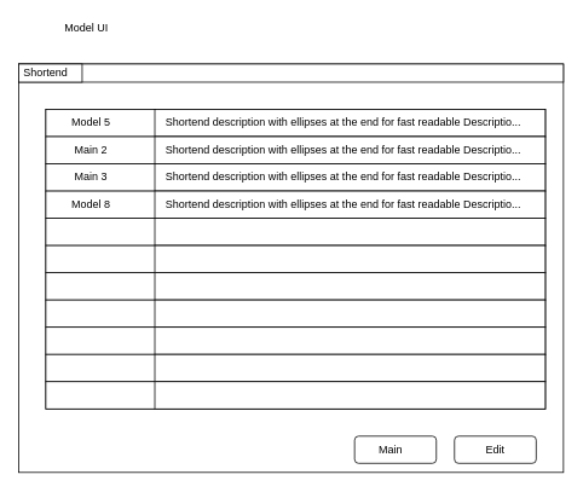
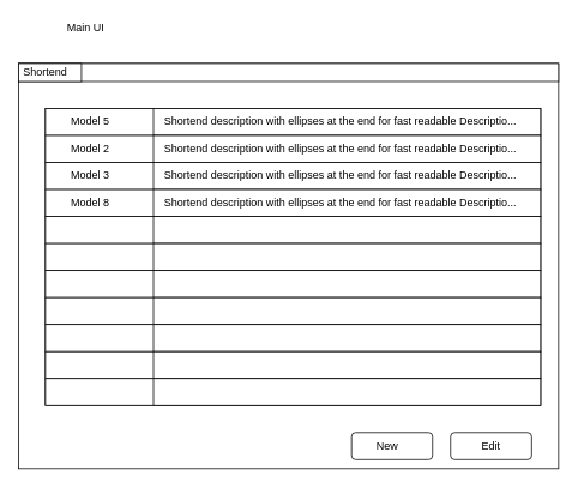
- <mxCell id="3" value="Model UI" style="text;html=1;strokeColor=none;fillColor=none;align=center;verticalAlign=middle;whiteSpace=wrap;rounded=0;" vertex="1" parent="1"><mxGeometry x="60" y="20" width="70" height="20" as="geometry" /></mxCell>
+ <mxCell id="3" value="Main UI" style="text;html=1;strokeColor=none;fillColor=none;align=center;verticalAlign=middle;whiteSpace=wrap;rounded=0;" vertex="1" parent="1"><mxGeometry x="60" y="20" width="70" height="20" as="geometry" /></mxCell>
- <mxCell id="32" value="Main 2" style="text;html=1;strokeColor=none;fillColor=none;align=center;verticalAlign=middle;whiteSpace=wrap;rounded=0;" vertex="1" parent="1"><mxGeometry x="60" y="155" width="80" height="20" as="geometry" /></mxCell>
+ <mxCell id="32" value="Model 2" style="text;html=1;strokeColor=none;fillColor=none;align=center;verticalAlign=middle;whiteSpace=wrap;rounded=0;" vertex="1" parent="1"><mxGeometry x="60" y="155" width="80" height="20" as="geometry" /></mxCell>
- <mxCell id="33" value="Main 3" style="text;html=1;strokeColor=none;fillColor=none;align=center;verticalAlign=middle;whiteSpace=wrap;rounded=0;" vertex="1" parent="1"><mxGeometry x="60" y="185" width="80" height="20" as="geometry" /></mxCell>
+ <mxCell id="33" value="Model 3" style="text;html=1;strokeColor=none;fillColor=none;align=center;verticalAlign=middle;whiteSpace=wrap;rounded=0;" vertex="1" parent="1"><mxGeometry x="60" y="185" width="80" height="20" as="geometry" /></mxCell>
- <mxCell id="41" value="Main" style="text;html=1;strokeColor=none;fillColor=none;align=center;verticalAlign=middle;whiteSpace=wrap;rounded=0;" vertex="1" parent="1"><mxGeometry x="410" y="485" width="40" height="20" as="geometry" /></mxCell>
+ <mxCell id="41" value="New" style="text;html=1;strokeColor=none;fillColor=none;align=center;verticalAlign=middle;whiteSpace=wrap;rounded=0;" vertex="1" parent="1"><mxGeometry x="410" y="485" width="40" height="20" as="geometry" /></mxCell>
